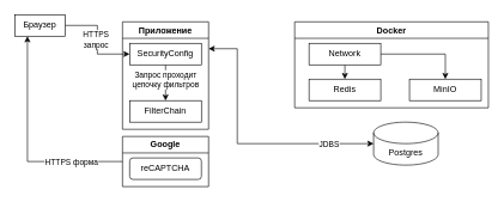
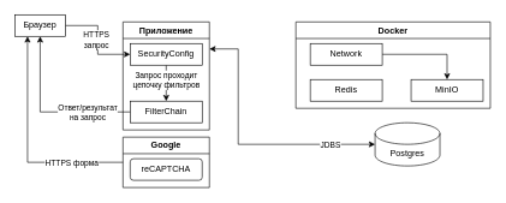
- <mxCell id="16" style="edgeStyle=orthogonalEdgeStyle;rounded=0;orthogonalLoop=1;jettySize=auto;html=1;exitX=0.5;exitY=1;exitDx=0;exitDy=0;entryX=0.5;entryY=0;entryDx=0;entryDy=0;" edge="1" parent="14" source="17" target="19"><mxGeometry relative="1" as="geometry" /></mxCell>
+ <mxCell id="12" style="edgeStyle=orthogonalEdgeStyle;rounded=0;orthogonalLoop=1;jettySize=auto;html=1;exitX=0;exitY=0.5;exitDx=0;exitDy=0;entryX=0.5;entryY=1;entryDx=0;entryDy=0;" edge="1" parent="1" source="11" target="6"><mxGeometry relative="1" as="geometry" /></mxCell>
+ <mxCell id="13" value="Ответ/результат&lt;div&gt;на запрос&lt;/div&gt;" style="edgeLabel;html=1;align=center;verticalAlign=middle;resizable=0;points=[];" vertex="1" connectable="0" parent="12"><mxGeometry x="-0.351" relative="1" as="geometry"><mxPoint x="15" as="offset" /></mxGeometry></mxCell>
